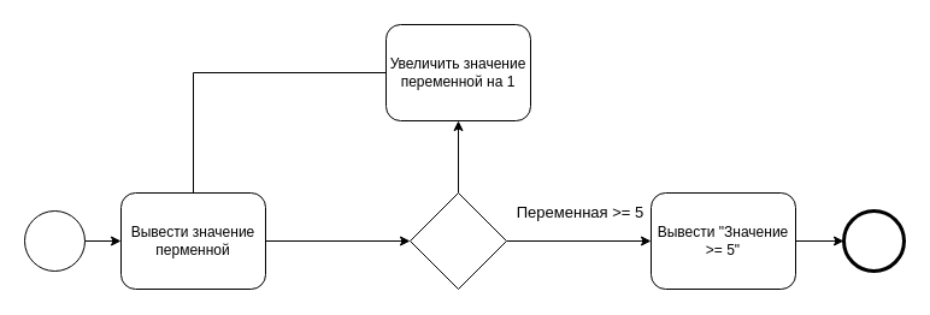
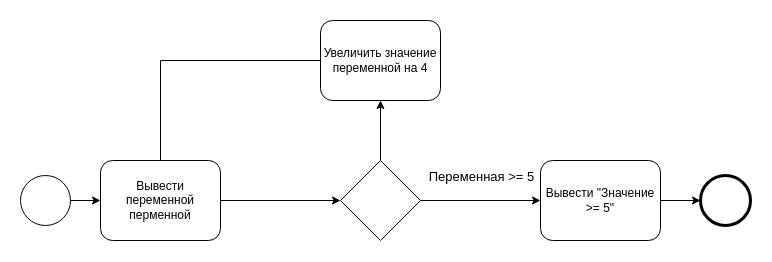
- <mxCell id="5" value="Увеличить значение переменной на 1" style="shape=ext;rounded=1;html=1;whiteSpace=wrap;" parent="1" vertex="1"><mxGeometry x="320" y="20" width="120" height="80" as="geometry" /></mxCell>
+ <mxCell id="5" value="Увеличить значение переменной на 4" style="shape=ext;rounded=1;html=1;whiteSpace=wrap;" parent="1" vertex="1"><mxGeometry x="320" y="20" width="120" height="80" as="geometry" /></mxCell>
- <mxCell id="3" value="Вывести значение перменной" style="shape=ext;rounded=1;html=1;whiteSpace=wrap;" parent="1" vertex="1"><mxGeometry x="100" y="160" width="120" height="80" as="geometry" /></mxCell>
+ <mxCell id="3" value="Вывести переменной перменной" style="shape=ext;rounded=1;html=1;whiteSpace=wrap;" parent="1" vertex="1"><mxGeometry x="100" y="160" width="120" height="80" as="geometry" /></mxCell>
